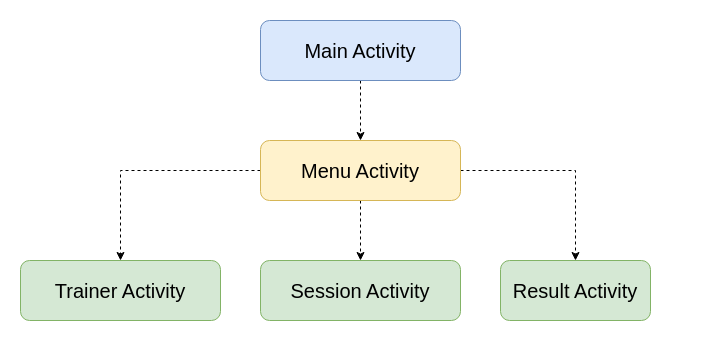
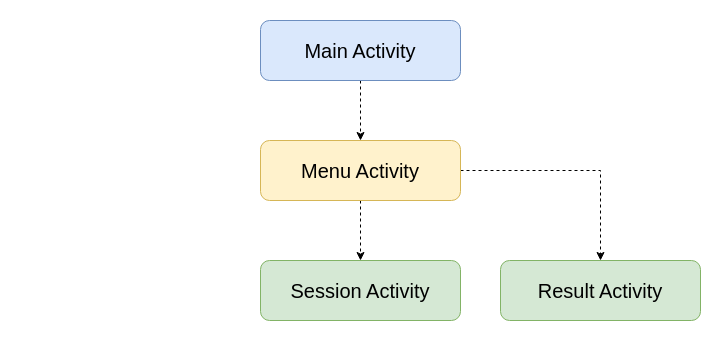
- <mxCell id="4" style="edgeStyle=orthogonalEdgeStyle;rounded=0;orthogonalLoop=1;jettySize=auto;html=1;dashed=1;fontSize=24;" parent="1" source="7" target="8" edge="1"><mxGeometry relative="1" as="geometry" /></mxCell>
- <mxCell id="8" value="&lt;font style=&quot;font-size: 20px&quot;&gt;Trainer Activity&lt;/font&gt;" style="rounded=1;whiteSpace=wrap;html=1;fillColor=#d5e8d4;strokeColor=#82b366;" parent="1" vertex="1"><mxGeometry x="20" y="260" width="200" height="60" as="geometry" /></mxCell>
- <mxCell id="10" value="&lt;font style=&quot;font-size: 20px&quot;&gt;Result Activity&lt;/font&gt;" style="rounded=1;whiteSpace=wrap;html=1;fillColor=#d5e8d4;strokeColor=#82b366;" parent="1" vertex="1"><mxGeometry x="500" y="260" width="150" height="60" as="geometry" /></mxCell>
+ <mxCell id="10" value="&lt;font style=&quot;font-size: 20px&quot;&gt;Result Activity&lt;/font&gt;" style="rounded=1;whiteSpace=wrap;html=1;fillColor=#d5e8d4;strokeColor=#82b366;" parent="1" vertex="1"><mxGeometry x="500" y="260" width="200" height="60" as="geometry" /></mxCell>
